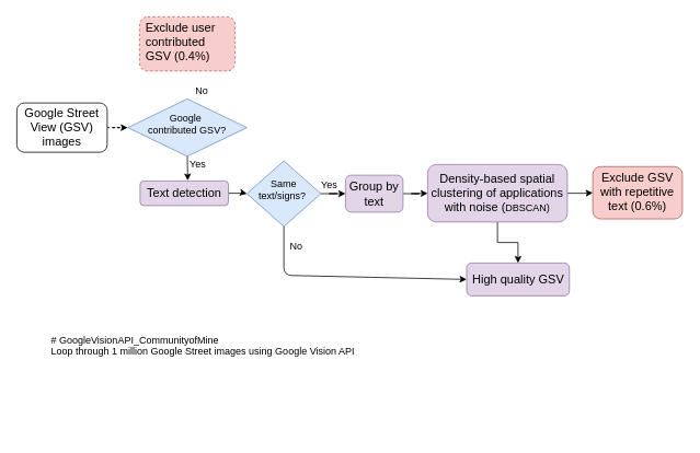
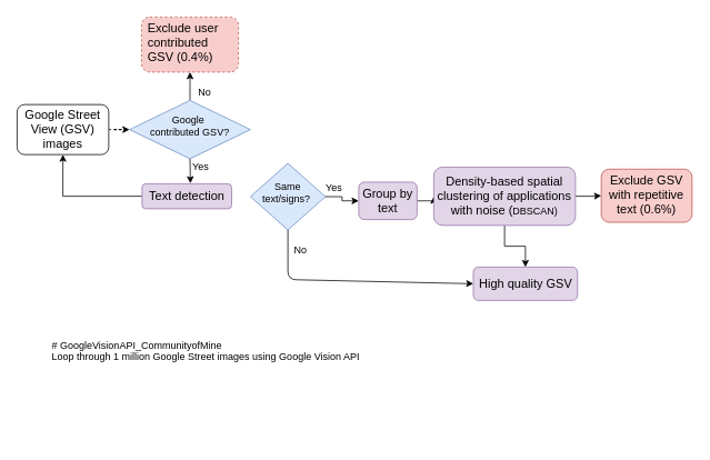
+ <mxCell id="4" value="" style="edgeStyle=orthogonalEdgeStyle;rounded=0;orthogonalLoop=1;jettySize=auto;html=1;fontFamily=Helvetica;fontStyle=0;spacing=4;" parent="1" source="6" target="7" edge="1"><mxGeometry relative="1" as="geometry" /></mxCell>
- <mxCell id="8" value="" style="edgeStyle=orthogonalEdgeStyle;rounded=0;orthogonalLoop=1;jettySize=auto;html=1;entryX=0;entryY=0.5;entryDx=0;entryDy=0;fontFamily=Helvetica;fontStyle=0;spacing=4;" parent="1" source="9" target="16" edge="1"><mxGeometry relative="1" as="geometry"><mxPoint x="480" y="245" as="targetPoint" /></mxGeometry></mxCell>
+ <mxCell id="8" value="" style="edgeStyle=orthogonalEdgeStyle;rounded=0;orthogonalLoop=1;jettySize=auto;html=1;fontFamily=Helvetica;fontStyle=0;spacing=4;" parent="1" source="9" target="3" edge="1"><mxGeometry relative="1" as="geometry"><mxPoint x="480" y="245" as="targetPoint" /></mxGeometry></mxCell>
- <mxCell id="13" value="&lt;font&gt;&lt;span style=&quot;font-size: 14.667px&quot;&gt;Group by text&lt;/span&gt;&lt;/font&gt;" style="rounded=1;whiteSpace=wrap;html=1;fillColor=#e1d5e7;strokeColor=#9673a6;fontFamily=Helvetica;fontStyle=0;spacing=4;" parent="1" vertex="1"><mxGeometry x="420" y="213" width="70" height="45" as="geometry" /></mxCell>
+ <mxCell id="13" value="&lt;font&gt;&lt;span style=&quot;font-size: 14.667px&quot;&gt;Group by text&lt;/span&gt;&lt;/font&gt;" style="rounded=1;whiteSpace=wrap;html=1;fillColor=#e1d5e7;strokeColor=#9673a6;fontFamily=Helvetica;fontStyle=0;spacing=4;" parent="1" vertex="1"><mxGeometry x="430" y="218" width="70" height="45" as="geometry" /></mxCell>
